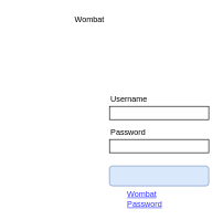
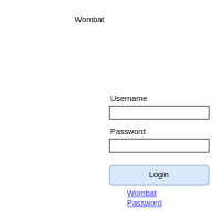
+ <mxCell id="11" value="Login" style="text;html=1;strokeColor=none;fillColor=none;align=center;verticalAlign=middle;whiteSpace=wrap;rounded=0;" vertex="1" parent="9"><mxGeometry width="150" height="30" as="geometry" /></mxCell>
